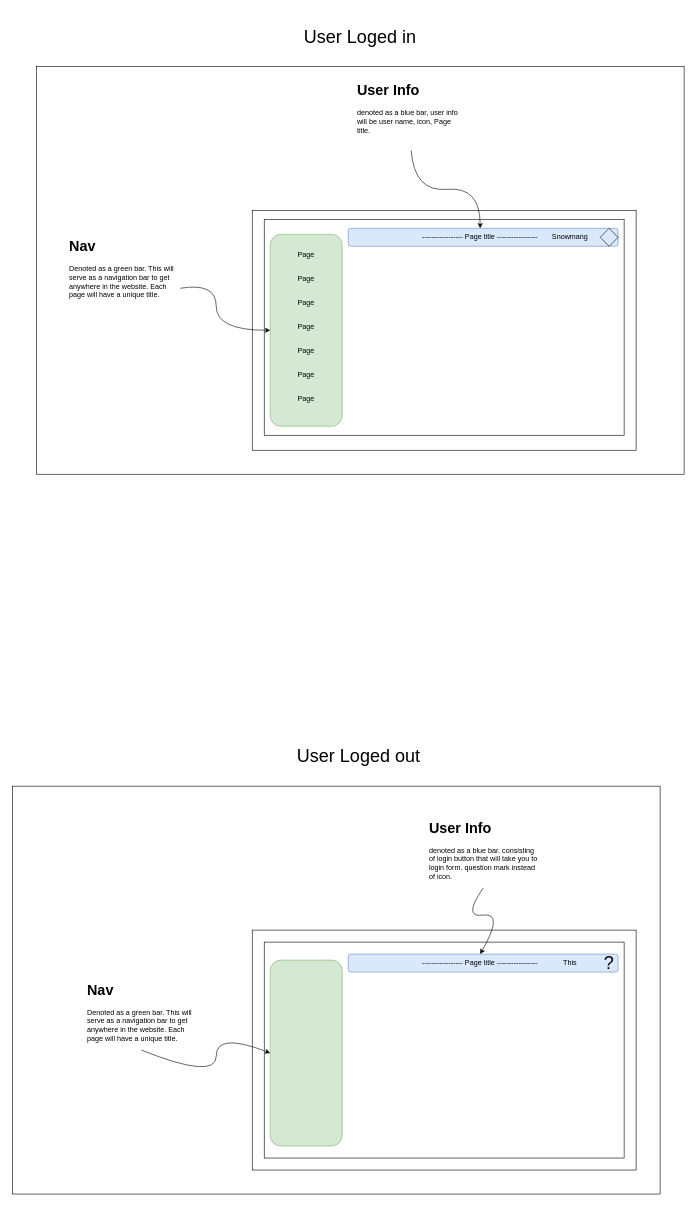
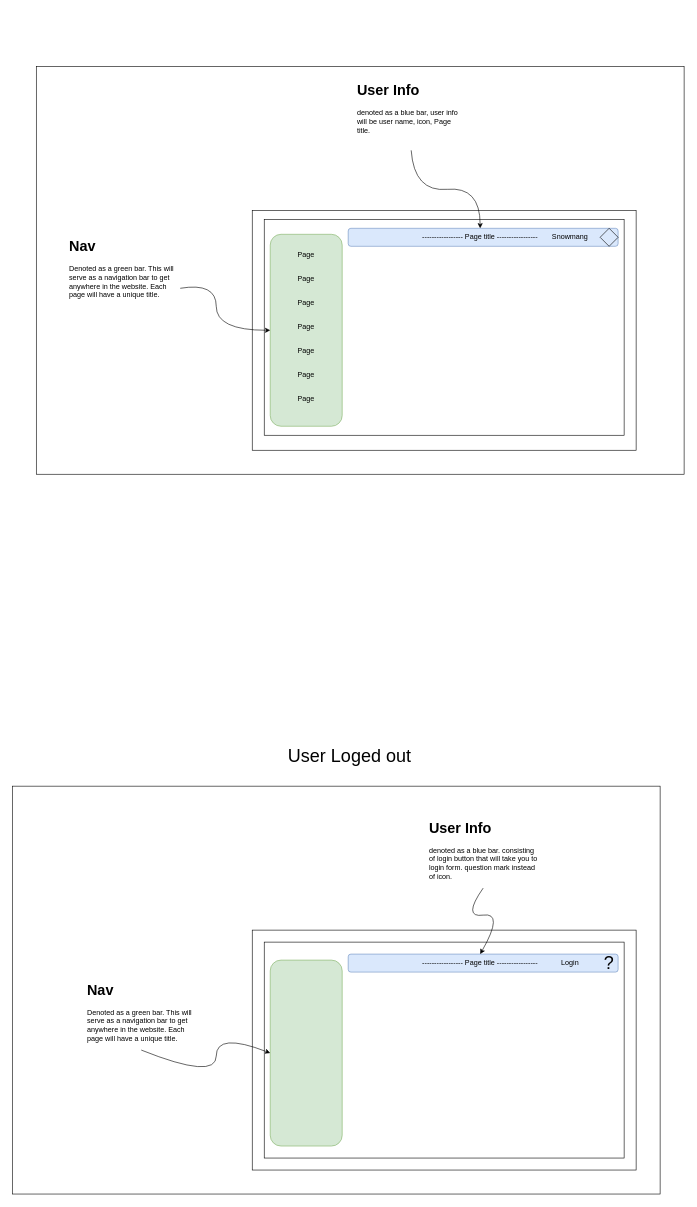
- <mxCell id="25" value="&lt;span style=&quot;font-size: 30px&quot;&gt;User Loged in&lt;/span&gt;" style="text;html=1;strokeColor=none;fillColor=none;align=center;verticalAlign=middle;whiteSpace=wrap;rounded=0;" vertex="1" parent="1"><mxGeometry x="505" y="20" width="190" height="80" as="geometry" /></mxCell>
- <mxCell id="42" value="&lt;span style=&quot;font-size: 30px&quot;&gt;User Loged out&lt;/span&gt;" style="text;html=1;strokeColor=none;fillColor=none;align=center;verticalAlign=middle;whiteSpace=wrap;rounded=0;" vertex="1" parent="1"><mxGeometry x="480" y="1220" width="235" height="80" as="geometry" /></mxCell>
+ <mxCell id="42" value="&lt;span style=&quot;font-size: 30px&quot;&gt;User Loged out&lt;/span&gt;" style="text;html=1;strokeColor=none;fillColor=none;align=center;verticalAlign=middle;whiteSpace=wrap;rounded=0;" vertex="1" parent="1"><mxGeometry x="465" y="1220" width="235" height="80" as="geometry" /></mxCell>
- <mxCell id="34" value="This" style="text;html=1;strokeColor=none;fillColor=none;align=center;verticalAlign=middle;whiteSpace=wrap;rounded=0;" vertex="1" parent="32"><mxGeometry x="340" width="60" height="30" as="geometry" /></mxCell>
+ <mxCell id="34" value="Login" style="text;html=1;strokeColor=none;fillColor=none;align=center;verticalAlign=middle;whiteSpace=wrap;rounded=0;" vertex="1" parent="32"><mxGeometry x="340" width="60" height="30" as="geometry" /></mxCell>
